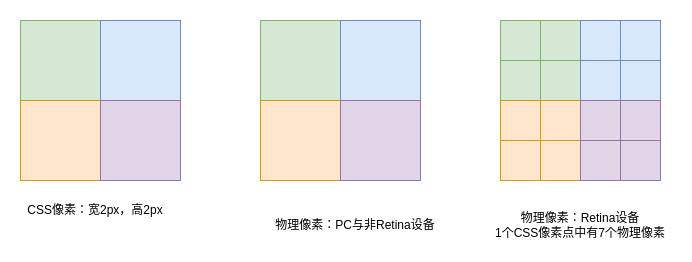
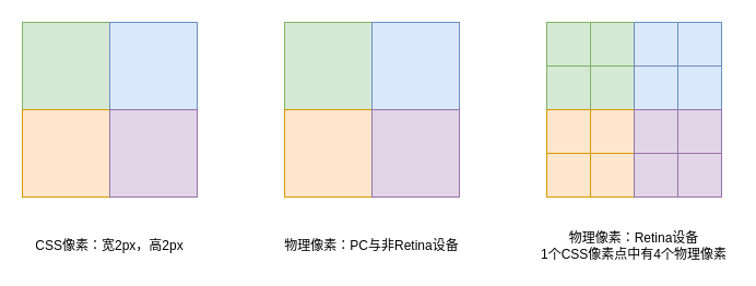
- <mxCell id="6" value="CSS像素：宽2px，高2px" style="text;html=1;strokeColor=none;fillColor=none;align=center;verticalAlign=middle;whiteSpace=wrap;rounded=0;" vertex="1" parent="1"><mxGeometry x="15" y="195" width="160" height="30" as="geometry" /></mxCell>
+ <mxCell id="6" value="CSS像素：宽2px，高2px" style="text;html=1;strokeColor=none;fillColor=none;align=center;verticalAlign=middle;whiteSpace=wrap;rounded=0;" vertex="1" parent="1"><mxGeometry x="20" y="210" width="160" height="30" as="geometry" /></mxCell>
- <mxCell id="11" value="物理像素：PC与非Retina设备" style="text;html=1;strokeColor=none;fillColor=none;align=center;verticalAlign=middle;whiteSpace=wrap;rounded=0;" vertex="1" parent="1"><mxGeometry x="265" y="210" width="180" height="30" as="geometry" /></mxCell>
+ <mxCell id="11" value="物理像素：PC与非Retina设备" style="text;html=1;strokeColor=none;fillColor=none;align=center;verticalAlign=middle;whiteSpace=wrap;rounded=0;" vertex="1" parent="1"><mxGeometry x="250" y="210" width="180" height="30" as="geometry" /></mxCell>
- <mxCell id="13" value="物理像素：Retina设备&lt;br&gt;1个CSS像素点中有7个物理像素" style="text;html=1;strokeColor=none;fillColor=none;align=center;verticalAlign=middle;whiteSpace=wrap;rounded=0;" vertex="1" parent="1"><mxGeometry x="490" y="210" width="180" height="30" as="geometry" /></mxCell>
+ <mxCell id="13" value="物理像素：Retina设备&lt;br&gt;1个CSS像素点中有4个物理像素" style="text;html=1;strokeColor=none;fillColor=none;align=center;verticalAlign=middle;whiteSpace=wrap;rounded=0;" vertex="1" parent="1"><mxGeometry x="490" y="210" width="180" height="30" as="geometry" /></mxCell>
